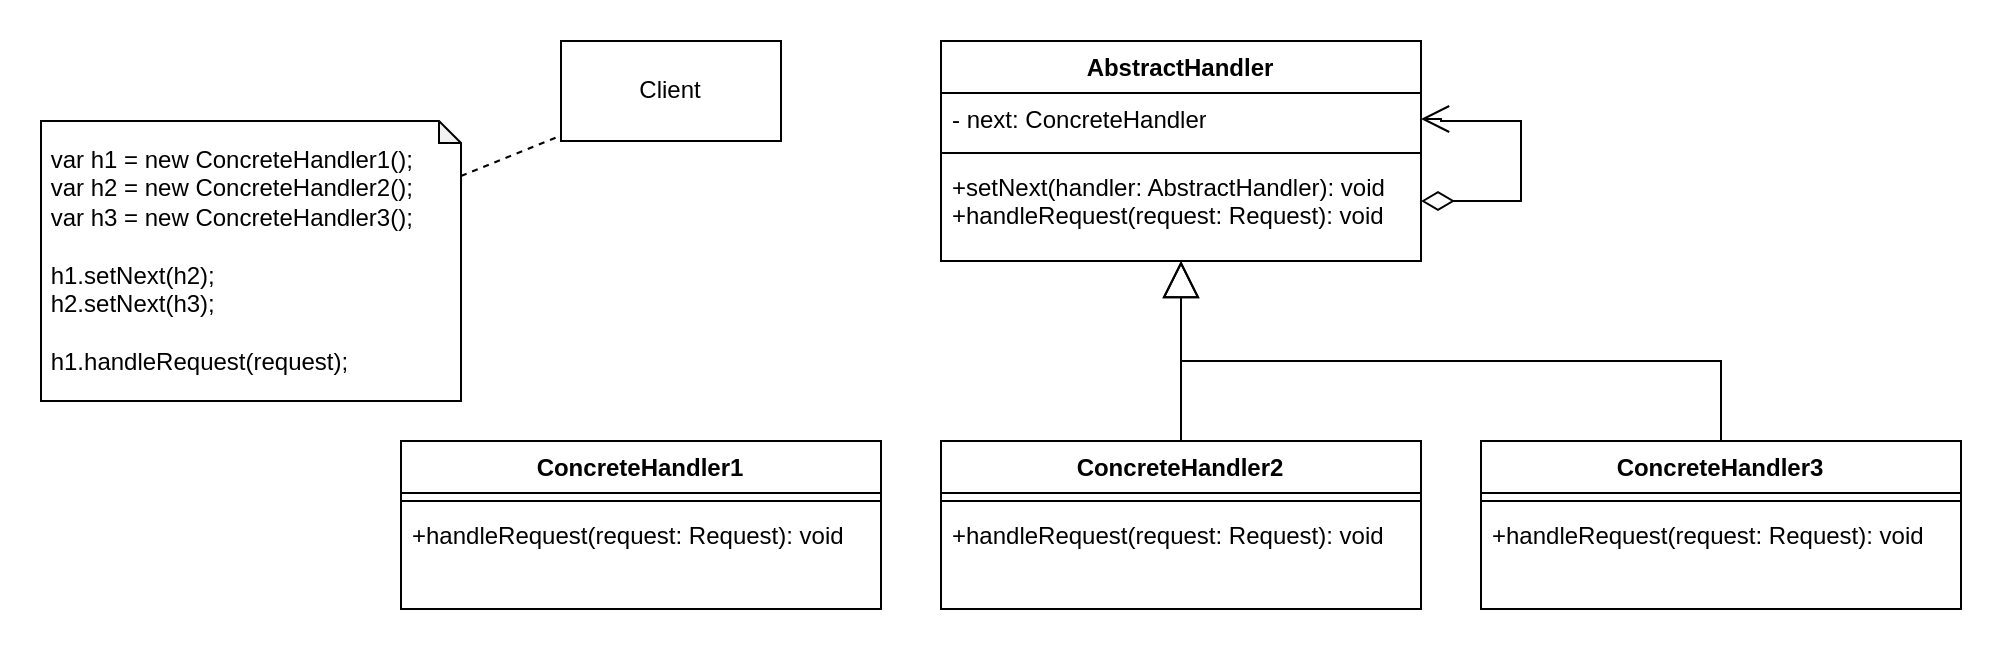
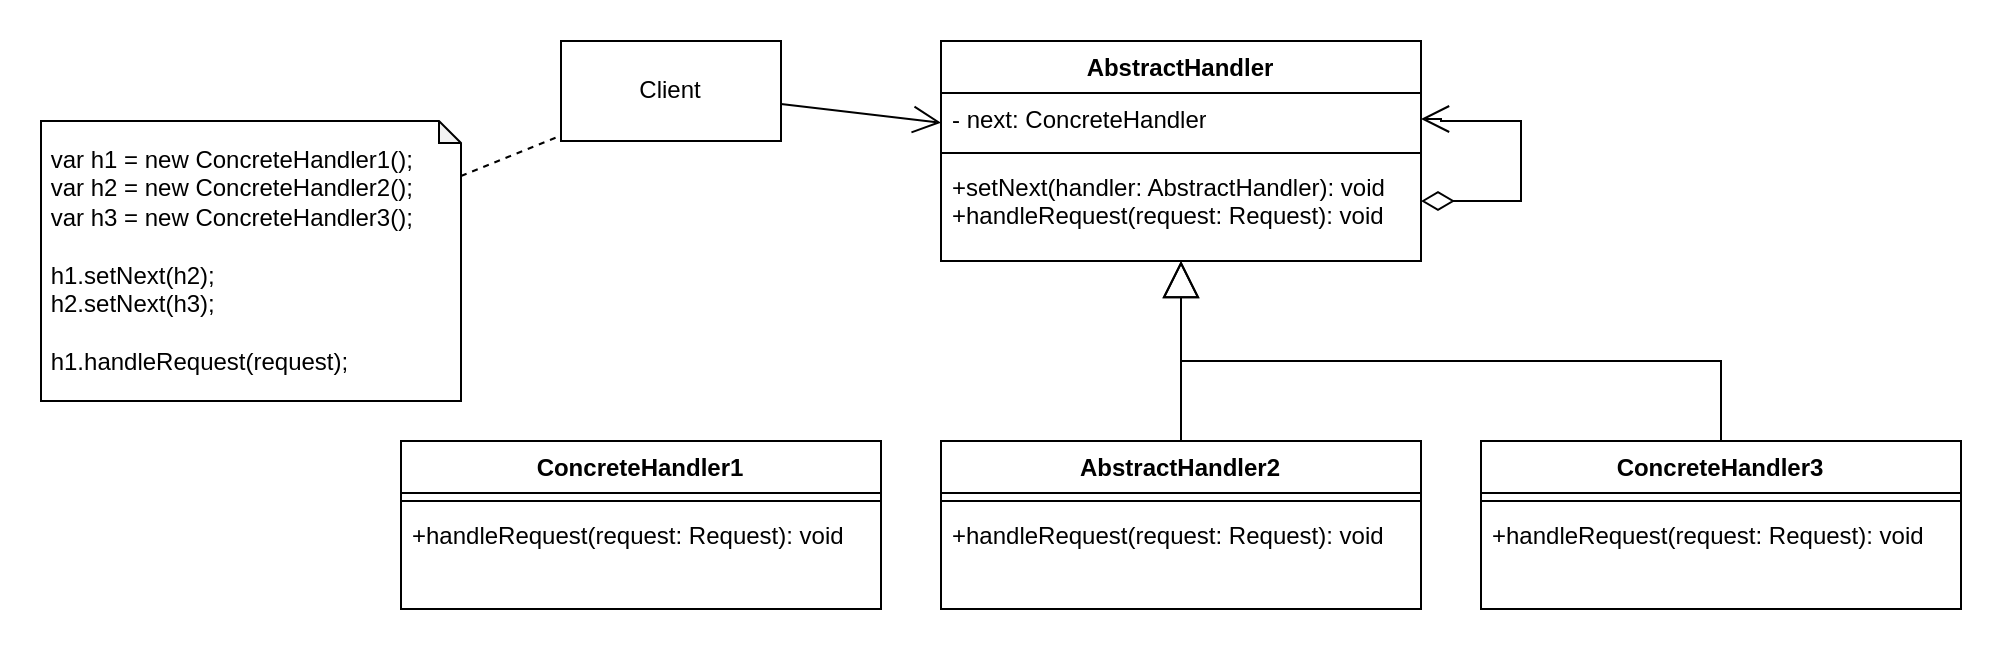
+ <mxCell id="19" value="" style="endArrow=open;endFill=1;endSize=12;html=1;rounded=0;" edge="1" parent="1" source="18" target="2"><mxGeometry width="160" relative="1" as="geometry"><mxPoint x="360" y="110" as="sourcePoint" /><mxPoint x="520" y="110" as="targetPoint" /></mxGeometry></mxCell>
- <mxCell id="10" value="ConcreteHandler2" style="swimlane;fontStyle=1;align=center;verticalAlign=top;childLayout=stackLayout;horizontal=1;startSize=26;horizontalStack=0;resizeParent=1;resizeParentMax=0;resizeLast=0;collapsible=1;marginBottom=0;whiteSpace=wrap;html=1;" vertex="1" parent="1"><mxGeometry x="470" y="220" width="240" height="84" as="geometry" /></mxCell>
+ <mxCell id="10" value="AbstractHandler2" style="swimlane;fontStyle=1;align=center;verticalAlign=top;childLayout=stackLayout;horizontal=1;startSize=26;horizontalStack=0;resizeParent=1;resizeParentMax=0;resizeLast=0;collapsible=1;marginBottom=0;whiteSpace=wrap;html=1;" vertex="1" parent="1"><mxGeometry x="470" y="220" width="240" height="84" as="geometry" /></mxCell>
